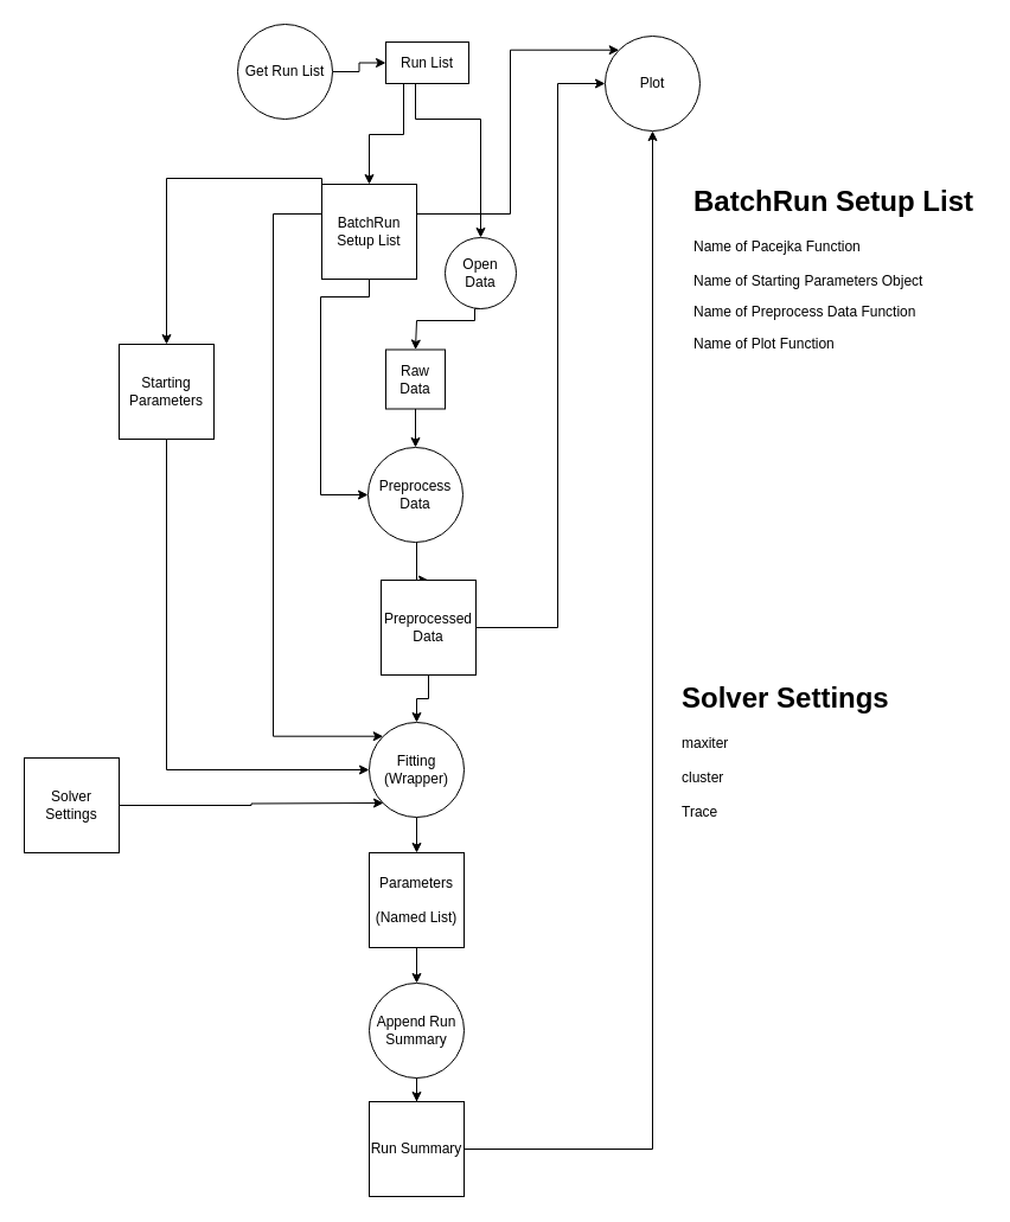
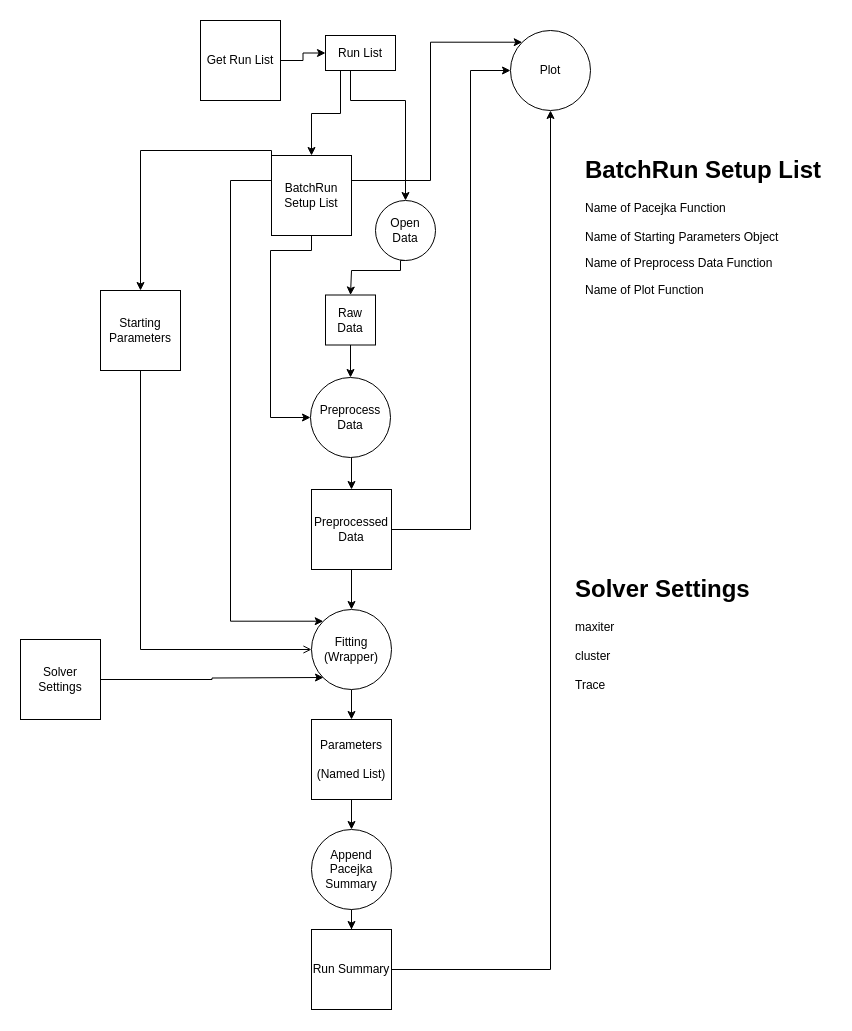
- <mxCell id="7" value="Get Run List" style="ellipse;whiteSpace=wrap;html=1;aspect=fixed;" vertex="1" parent="1"><mxGeometry x="200" y="20" width="80" height="80" as="geometry" /></mxCell>
+ <mxCell id="7" value="Get Run List" style="whiteSpace=wrap;html=1;aspect=fixed;rounded=0;" vertex="1" parent="1"><mxGeometry x="200" y="20" width="80" height="80" as="geometry" /></mxCell>
- <mxCell id="15" value="&lt;div&gt;Preprocessed Data&lt;/div&gt;" style="whiteSpace=wrap;html=1;aspect=fixed;" vertex="1" parent="1"><mxGeometry x="321" y="489" width="80" height="80" as="geometry" /></mxCell>
+ <mxCell id="15" value="&lt;div&gt;Preprocessed Data&lt;/div&gt;" style="whiteSpace=wrap;html=1;aspect=fixed;" vertex="1" parent="1"><mxGeometry x="311" y="489" width="80" height="80" as="geometry" /></mxCell>
- <mxCell id="27" style="edgeStyle=orthogonalEdgeStyle;rounded=0;orthogonalLoop=1;jettySize=auto;html=1;entryX=0;entryY=0.5;entryDx=0;entryDy=0;exitX=0.5;exitY=1;exitDx=0;exitDy=0;" edge="1" parent="1" source="28" target="17"><mxGeometry relative="1" as="geometry"><Array as="points"><mxPoint x="140" y="649" /></Array></mxGeometry></mxCell>
+ <mxCell id="27" style="edgeStyle=orthogonalEdgeStyle;rounded=0;orthogonalLoop=1;jettySize=auto;html=1;entryX=0;entryY=0.5;entryDx=0;entryDy=0;exitX=0.5;exitY=1;exitDx=0;exitDy=0;endArrow=open;" edge="1" parent="1" source="28" target="17"><mxGeometry relative="1" as="geometry"><Array as="points"><mxPoint x="140" y="649" /></Array></mxGeometry></mxCell>
- <mxCell id="19" value="Append Run Summary" style="ellipse;whiteSpace=wrap;html=1;aspect=fixed;" vertex="1" parent="1"><mxGeometry x="311" y="829" width="80" height="80" as="geometry" /></mxCell>
+ <mxCell id="19" value="Append Pacejka Summary" style="ellipse;whiteSpace=wrap;html=1;aspect=fixed;" vertex="1" parent="1"><mxGeometry x="311" y="829" width="80" height="80" as="geometry" /></mxCell>
